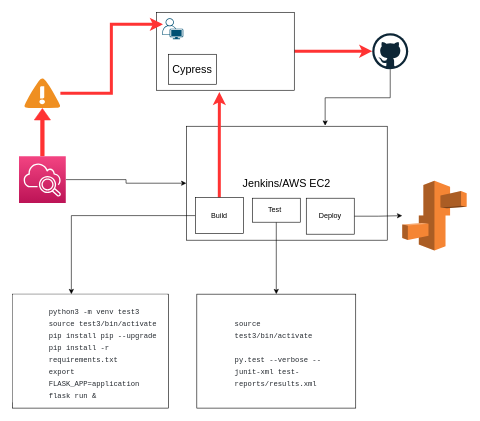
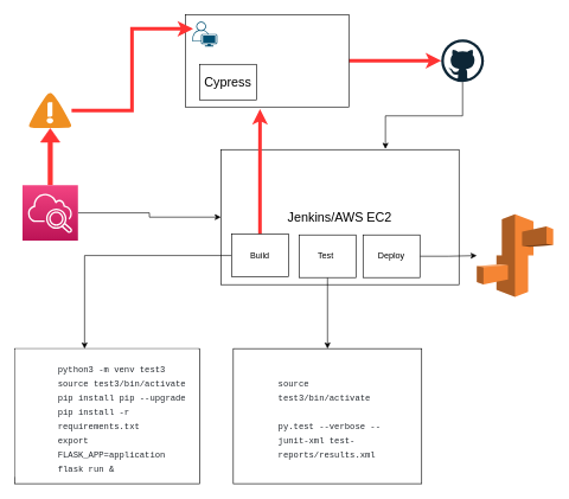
- <mxCell id="10" value="Test&lt;span style=&quot;white-space: pre;&quot;&gt;&#09;&lt;/span&gt;" style="rounded=0;whiteSpace=wrap;html=1;" parent="1" vertex="1"><mxGeometry x="420" y="330" width="80" height="40" as="geometry" /></mxCell>
+ <mxCell id="10" value="Test&lt;span style=&quot;white-space: pre;&quot;&gt;&#09;&lt;/span&gt;" style="rounded=0;whiteSpace=wrap;html=1;" parent="1" vertex="1"><mxGeometry x="420" y="330" width="80" height="60" as="geometry" /></mxCell>
